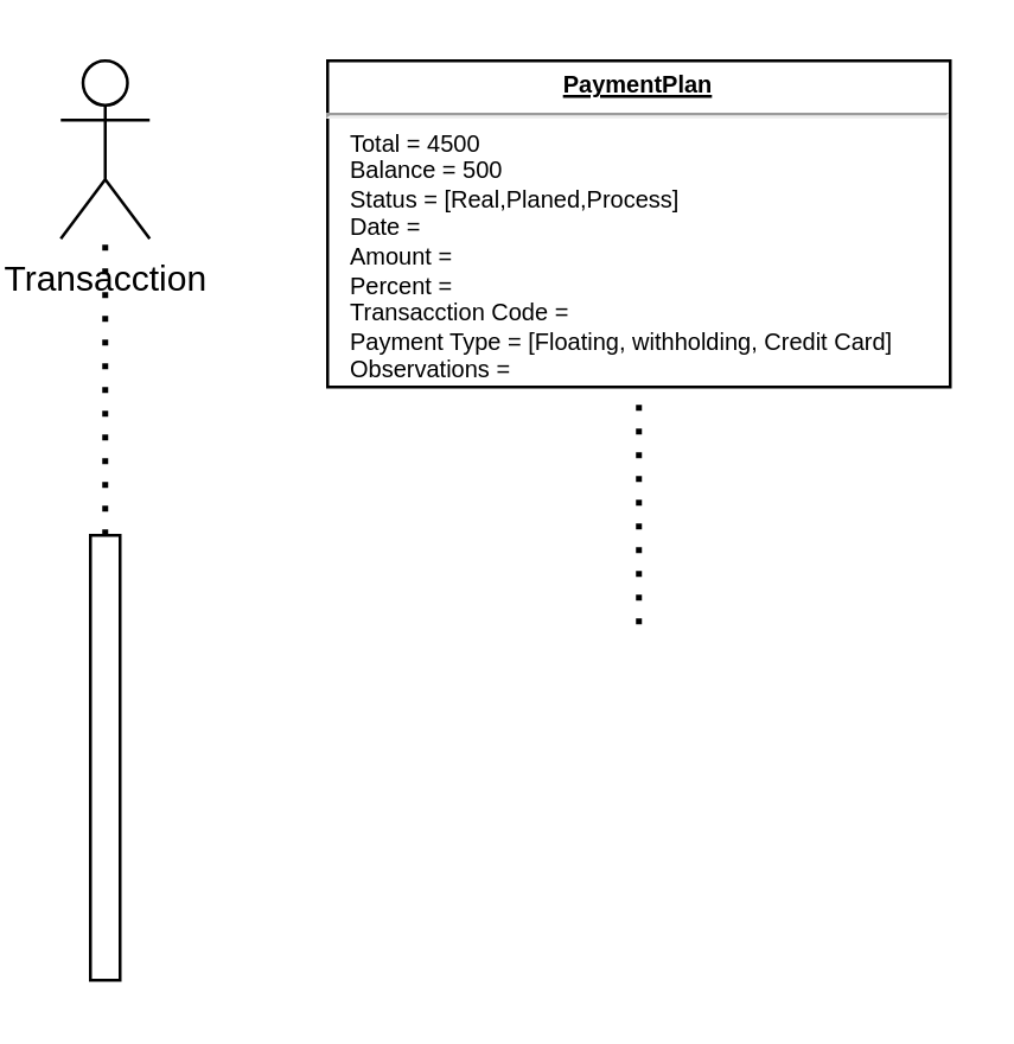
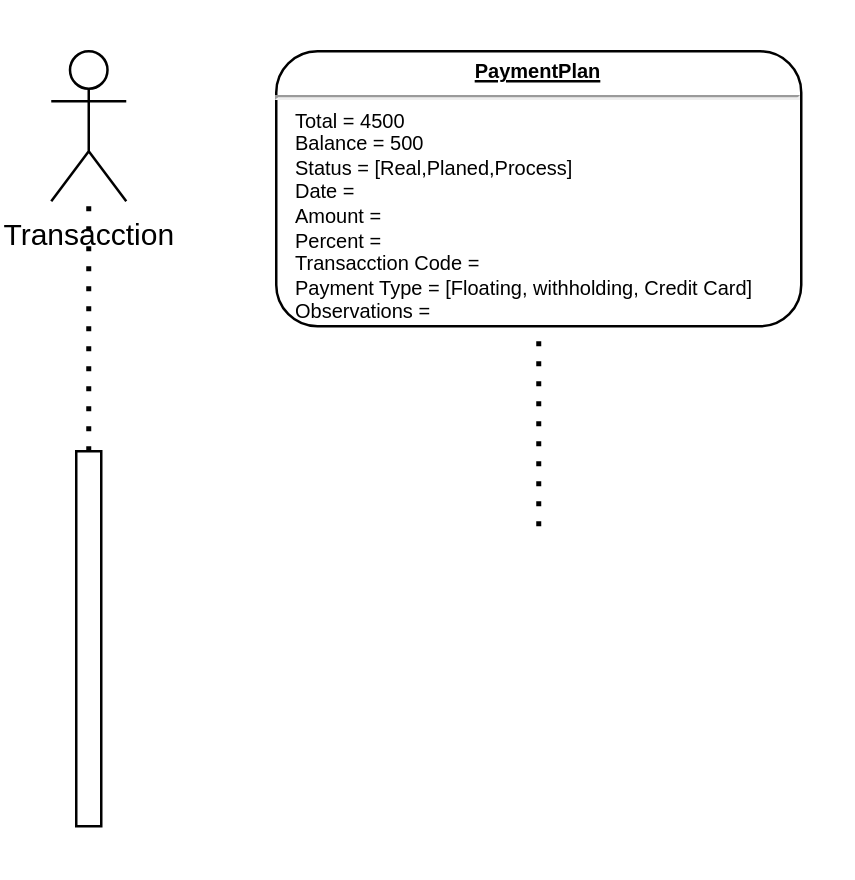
- <mxCell id="5" value="&lt;p style=&quot;margin: 4px 0px 0px; text-align: center; text-decoration: underline; font-size: 8px;&quot;&gt;&lt;b style=&quot;font-size: 8px;&quot;&gt;PaymentPlan&lt;/b&gt;&lt;/p&gt;&lt;hr style=&quot;font-size: 8px;&quot;&gt;&lt;p style=&quot;margin: 0px 0px 0px 8px; font-size: 8px;&quot;&gt;Total = 4500&lt;br style=&quot;font-size: 8px;&quot;&gt;Balance = 500&lt;br style=&quot;font-size: 8px;&quot;&gt;Status = [Real,Planed,Process]&lt;/p&gt;&lt;p style=&quot;margin: 0px 0px 0px 8px; font-size: 8px;&quot;&gt;Date =&amp;nbsp;&lt;/p&gt;&lt;p style=&quot;margin: 0px 0px 0px 8px; font-size: 8px;&quot;&gt;Amount =&lt;/p&gt;&lt;p style=&quot;margin: 0px 0px 0px 8px; font-size: 8px;&quot;&gt;Percent =&lt;/p&gt;&lt;p style=&quot;margin: 0px 0px 0px 8px; font-size: 8px;&quot;&gt;Transacction Code =&lt;/p&gt;&lt;p style=&quot;margin: 0px 0px 0px 8px; font-size: 8px;&quot;&gt;Payment Type = [Floating, withholding, Credit Card]&lt;/p&gt;&lt;p style=&quot;margin: 0px 0px 0px 8px; font-size: 8px;&quot;&gt;Observations =&lt;/p&gt;&lt;p style=&quot;margin: 0px 0px 0px 8px; font-size: 8px;&quot;&gt;&lt;br style=&quot;font-size: 8px;&quot;&gt;&lt;/p&gt;" style="verticalAlign=top;align=left;overflow=fill;fontSize=8;fontFamily=Helvetica;html=1;whiteSpace=wrap;" vertex="1" parent="1"><mxGeometry x="110" y="20" width="210" height="110" as="geometry" /></mxCell>
+ <mxCell id="5" value="&lt;p style=&quot;margin: 4px 0px 0px; text-align: center; text-decoration: underline; font-size: 8px;&quot;&gt;&lt;b style=&quot;font-size: 8px;&quot;&gt;PaymentPlan&lt;/b&gt;&lt;/p&gt;&lt;hr style=&quot;font-size: 8px;&quot;&gt;&lt;p style=&quot;margin: 0px 0px 0px 8px; font-size: 8px;&quot;&gt;Total = 4500&lt;br style=&quot;font-size: 8px;&quot;&gt;Balance = 500&lt;br style=&quot;font-size: 8px;&quot;&gt;Status = [Real,Planed,Process]&lt;/p&gt;&lt;p style=&quot;margin: 0px 0px 0px 8px; font-size: 8px;&quot;&gt;Date =&amp;nbsp;&lt;/p&gt;&lt;p style=&quot;margin: 0px 0px 0px 8px; font-size: 8px;&quot;&gt;Amount =&lt;/p&gt;&lt;p style=&quot;margin: 0px 0px 0px 8px; font-size: 8px;&quot;&gt;Percent =&lt;/p&gt;&lt;p style=&quot;margin: 0px 0px 0px 8px; font-size: 8px;&quot;&gt;Transacction Code =&lt;/p&gt;&lt;p style=&quot;margin: 0px 0px 0px 8px; font-size: 8px;&quot;&gt;Payment Type = [Floating, withholding, Credit Card]&lt;/p&gt;&lt;p style=&quot;margin: 0px 0px 0px 8px; font-size: 8px;&quot;&gt;Observations =&lt;/p&gt;&lt;p style=&quot;margin: 0px 0px 0px 8px; font-size: 8px;&quot;&gt;&lt;br style=&quot;font-size: 8px;&quot;&gt;&lt;/p&gt;" style="verticalAlign=top;align=left;overflow=fill;fontSize=8;fontFamily=Helvetica;html=1;whiteSpace=wrap;rounded=1;" vertex="1" parent="1"><mxGeometry x="110" y="20" width="210" height="110" as="geometry" /></mxCell>
